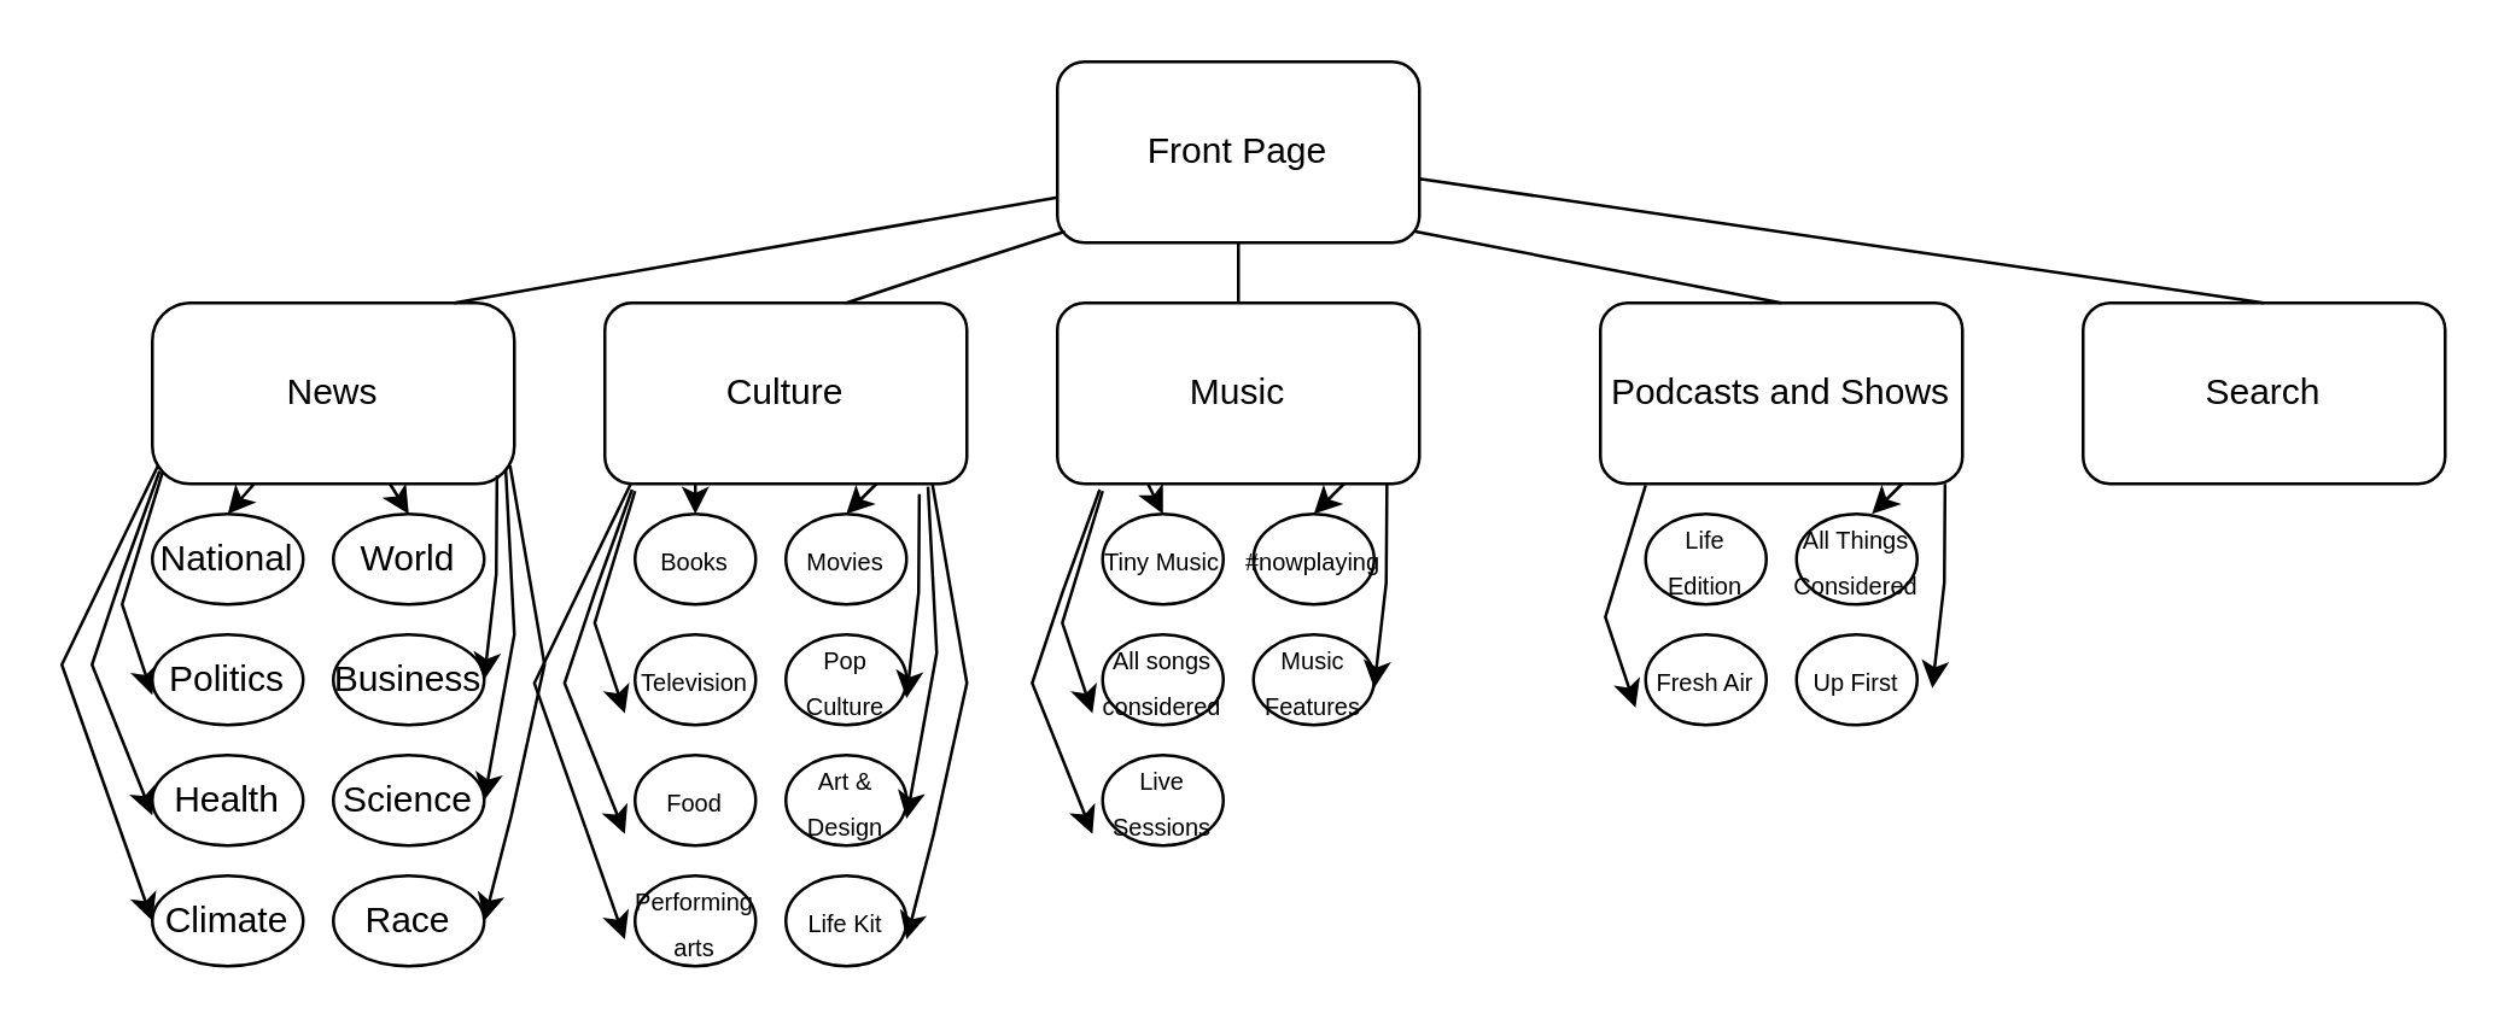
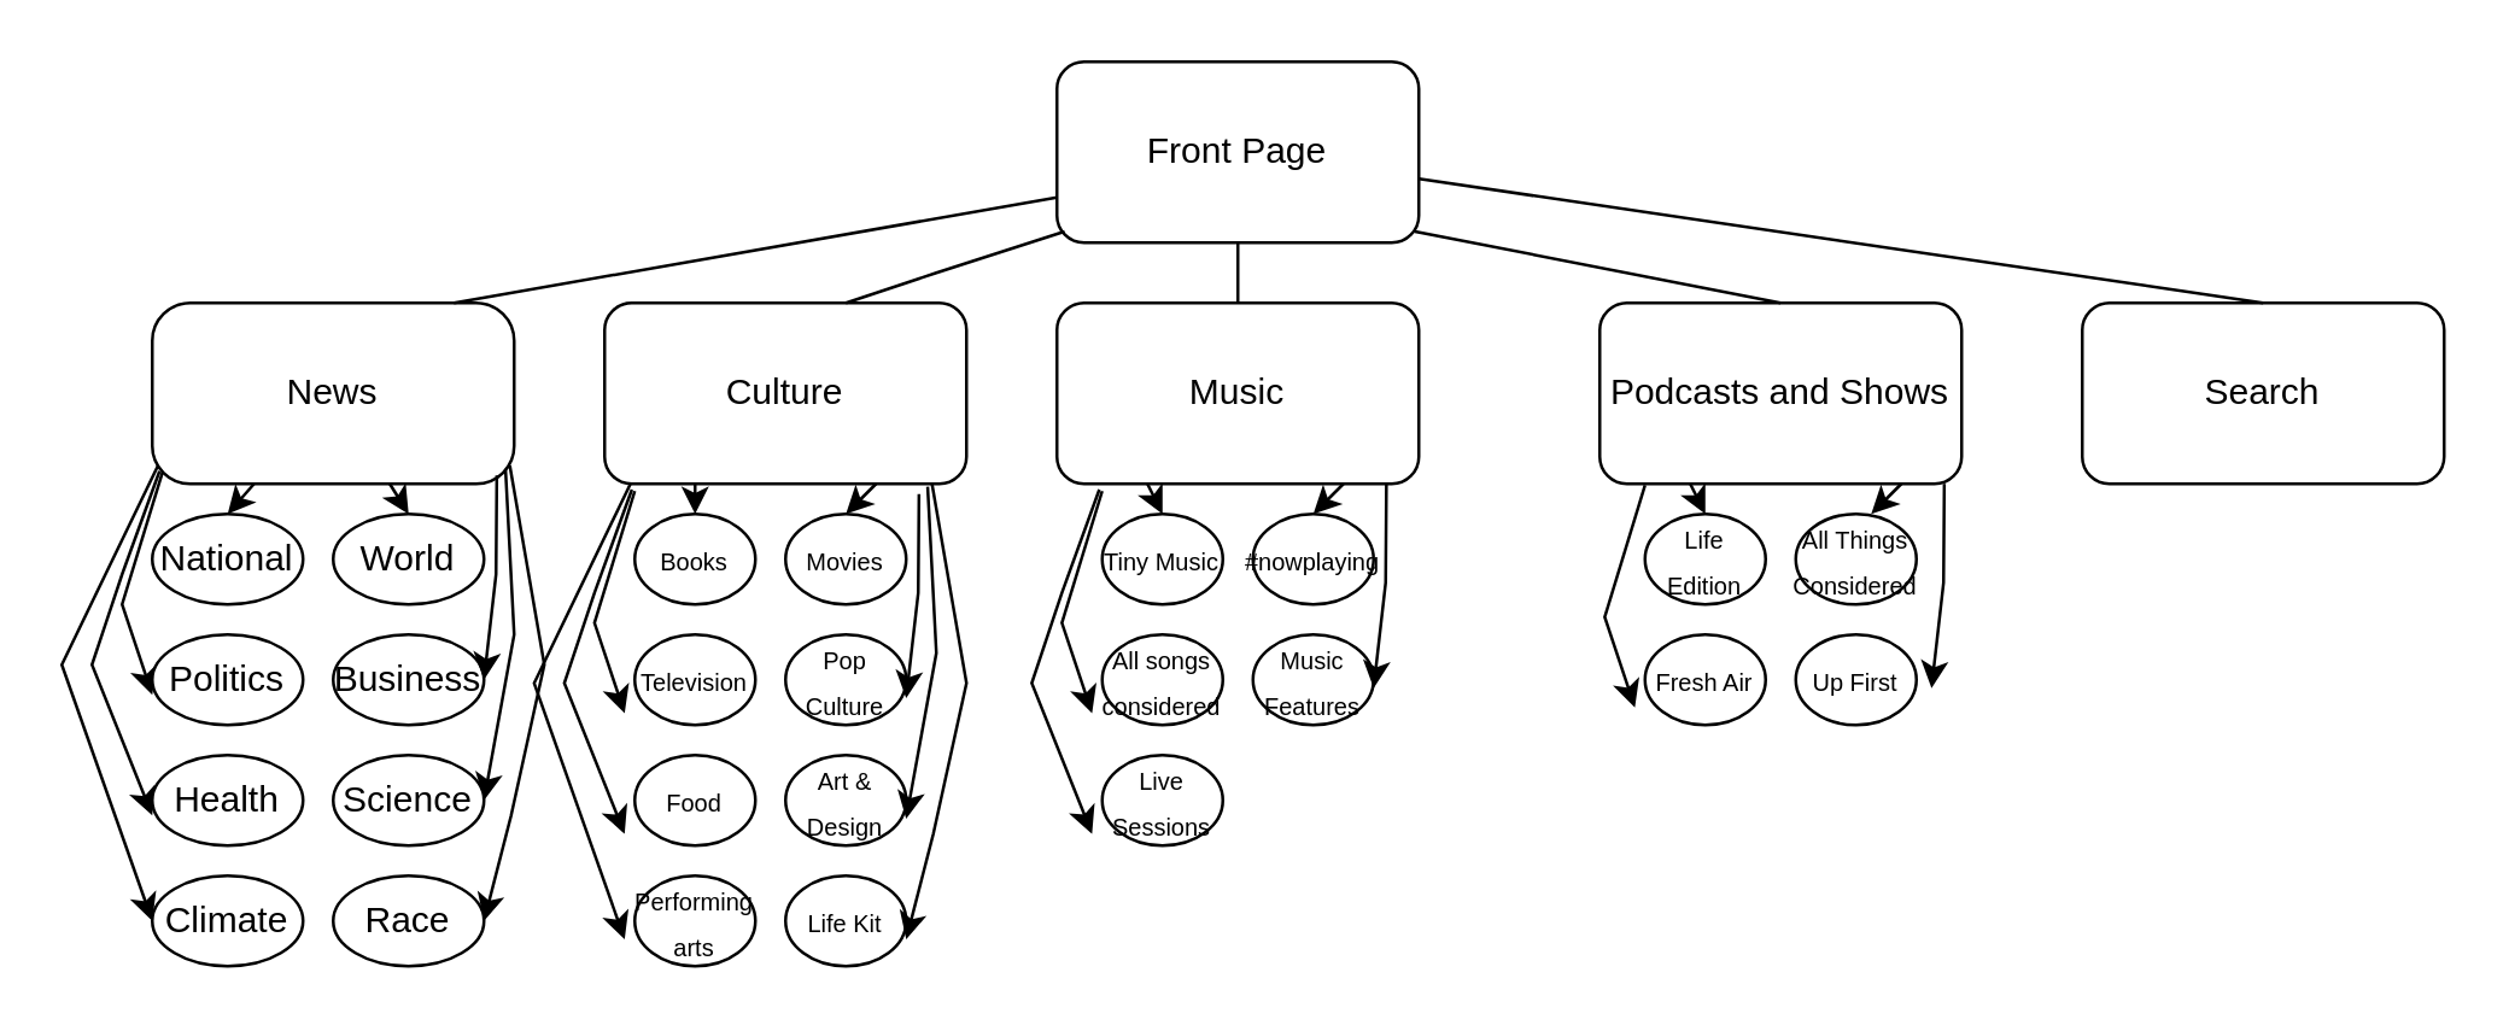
+ <mxCell id="16" style="edgeStyle=none;rounded=0;orthogonalLoop=1;jettySize=auto;html=1;exitX=0.25;exitY=1;exitDx=0;exitDy=0;entryX=0.5;entryY=0;entryDx=0;entryDy=0;fontSize=8;" edge="1" parent="1" source="17" target="48"><mxGeometry relative="1" as="geometry" /></mxCell>
